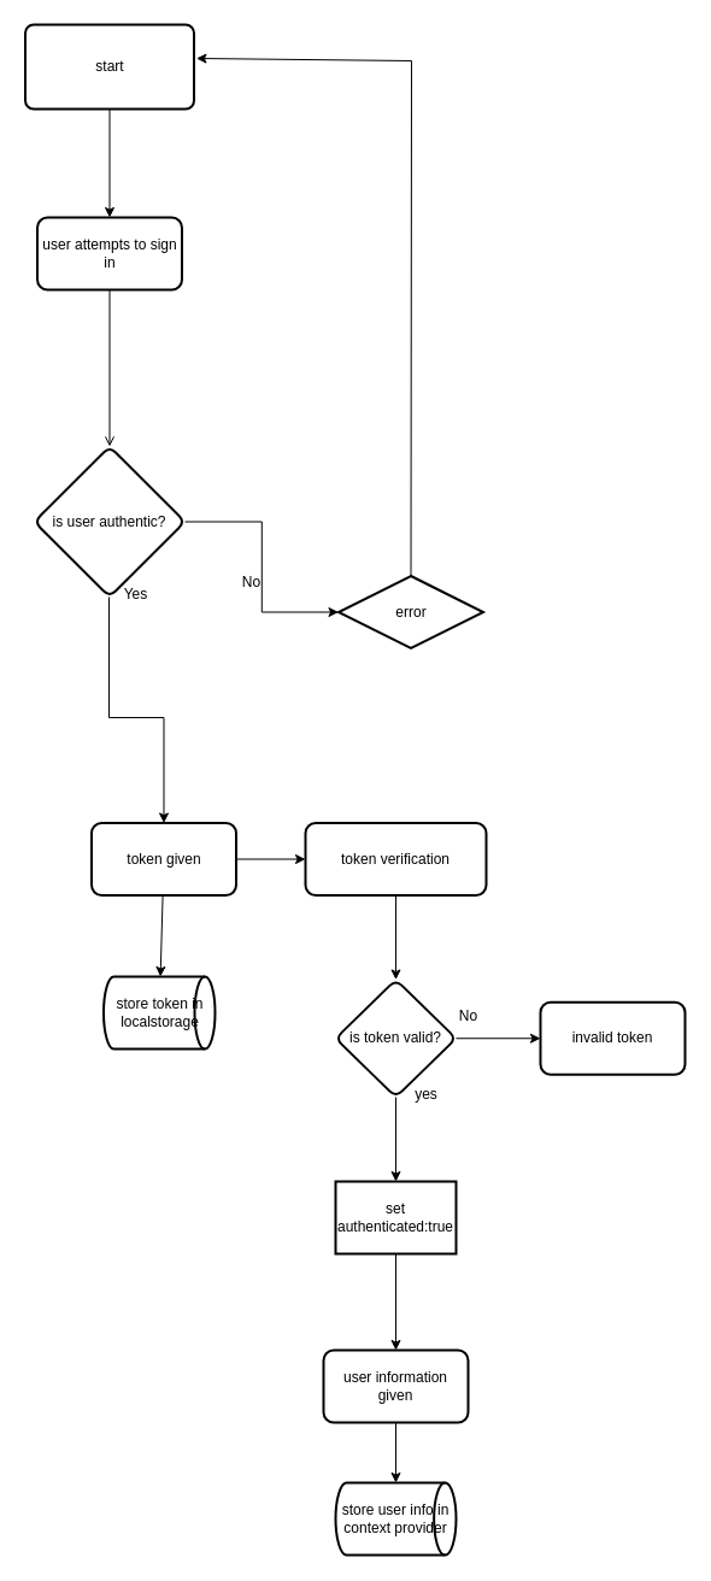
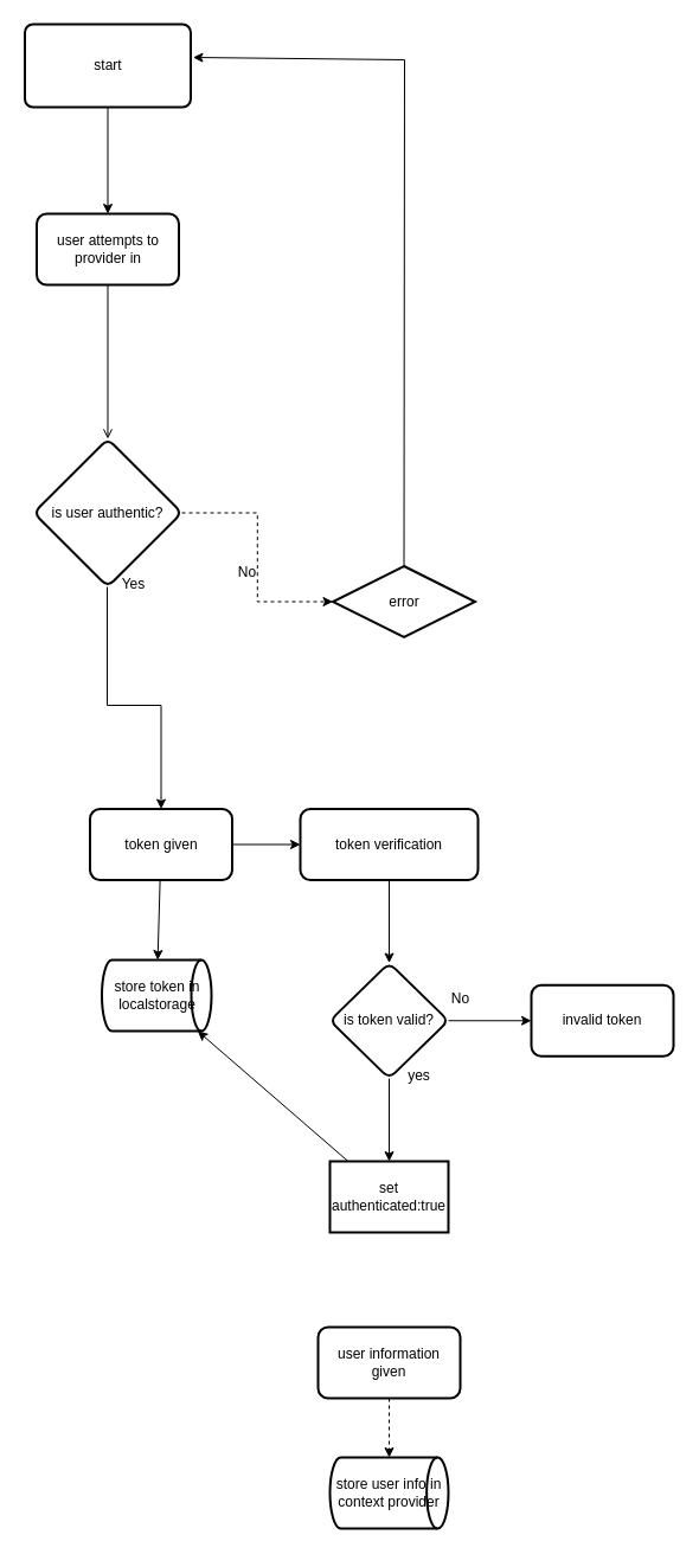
- <mxCell id="5" value="user attempts to sign in" style="whiteSpace=wrap;html=1;rounded=1;arcSize=14;strokeWidth=2;" parent="1" vertex="1"><mxGeometry x="30.5" y="180" width="120" height="60" as="geometry" /></mxCell>
+ <mxCell id="5" value="user attempts to provider in" style="whiteSpace=wrap;html=1;rounded=1;arcSize=14;strokeWidth=2;" parent="1" vertex="1"><mxGeometry x="30.5" y="180" width="120" height="60" as="geometry" /></mxCell>
- <mxCell id="8" value="" style="edgeStyle=orthogonalEdgeStyle;rounded=0;orthogonalLoop=1;jettySize=auto;html=1;" parent="1" source="10" target="12" edge="1"><mxGeometry relative="1" as="geometry" /></mxCell>
+ <mxCell id="8" value="" style="edgeStyle=orthogonalEdgeStyle;rounded=0;orthogonalLoop=1;jettySize=auto;html=1;dashed=1;" parent="1" source="10" target="12" edge="1"><mxGeometry relative="1" as="geometry" /></mxCell>
- <mxCell id="19" value="" style="edgeStyle=none;html=1;" edge="1" parent="1" source="20" target="23"><mxGeometry relative="1" as="geometry" /></mxCell>
+ <mxCell id="19" value="" style="edgeStyle=none;html=1;" edge="1" parent="1" source="20" target="18"><mxGeometry relative="1" as="geometry" /></mxCell>
- <mxCell id="22" value="" style="edgeStyle=none;html=1;" edge="1" parent="1" source="23" target="21"><mxGeometry relative="1" as="geometry" /></mxCell>
+ <mxCell id="22" value="" style="edgeStyle=none;html=1;dashed=1;" edge="1" parent="1" source="23" target="21"><mxGeometry relative="1" as="geometry" /></mxCell>
